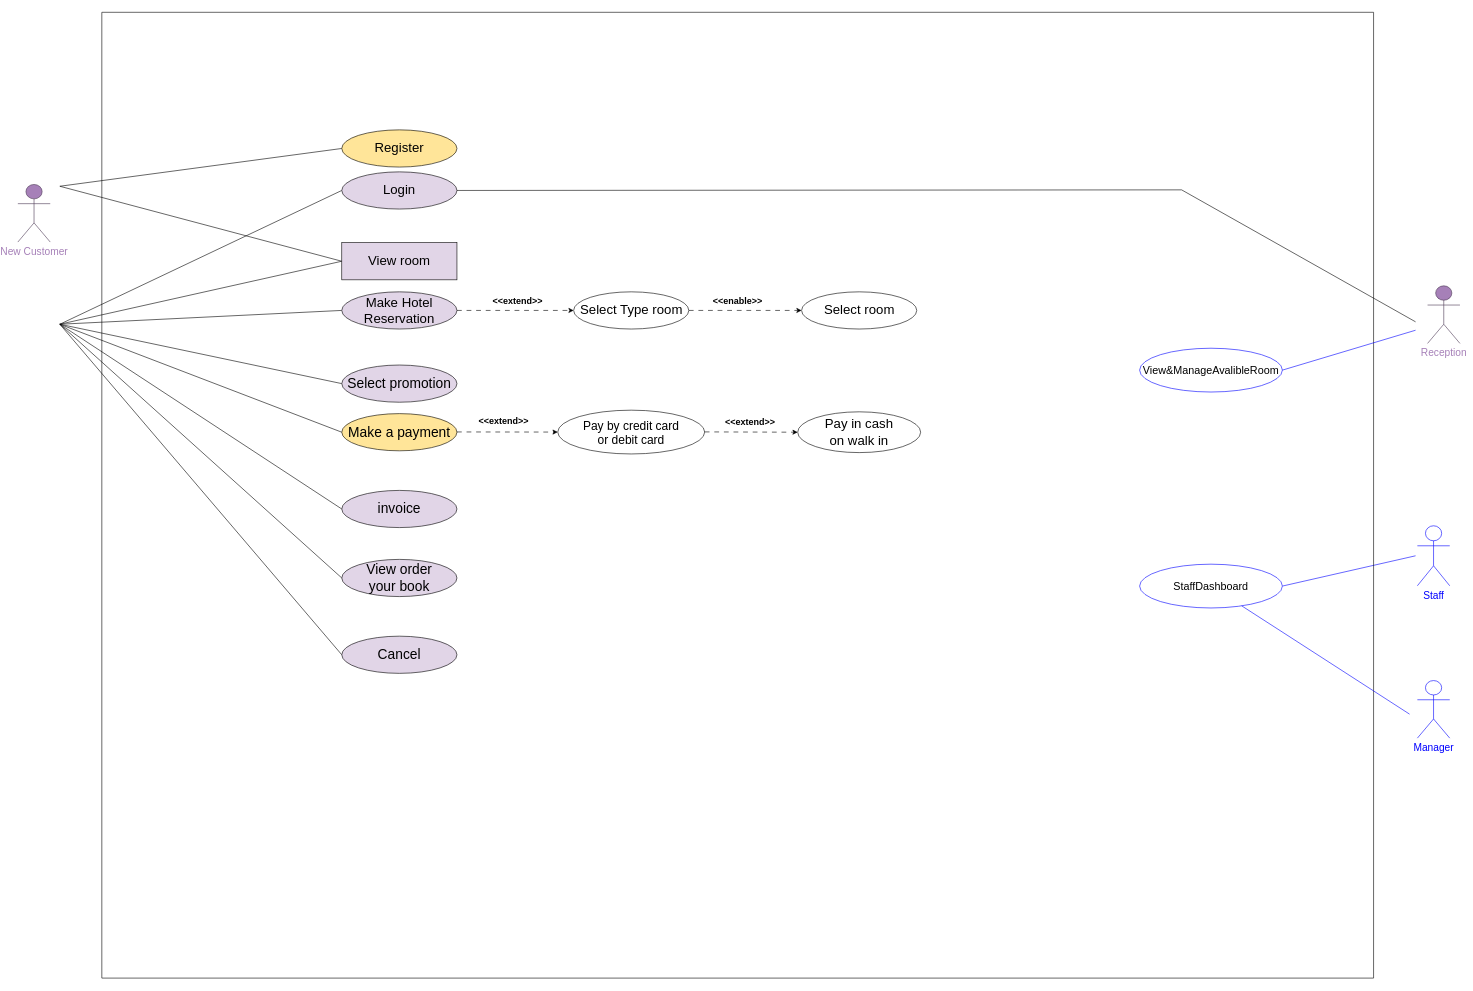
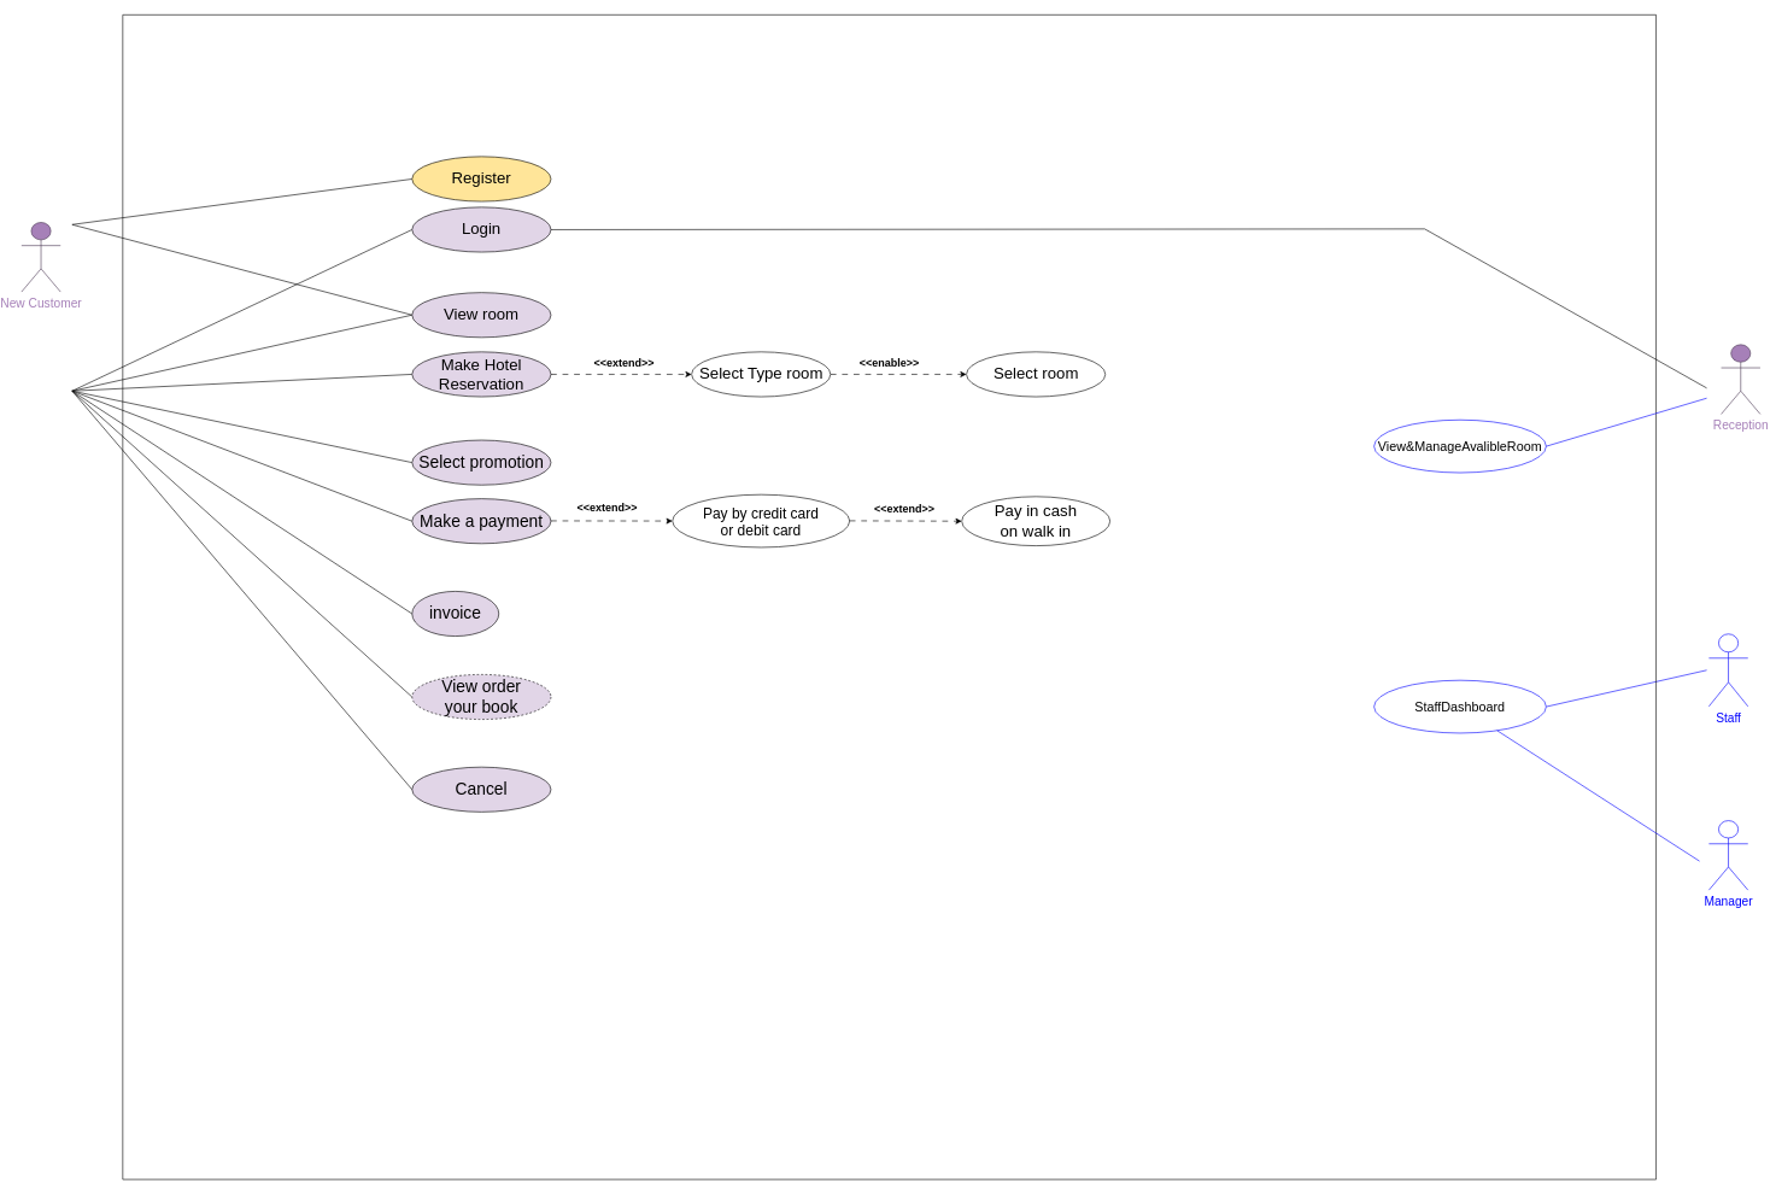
- <mxCell id="14" value="&lt;font style=&quot;font-size: 22px;&quot;&gt;View room&lt;/font&gt;" style="whiteSpace=wrap;html=1;fillColor=#E1D5E7;rounded=0;" parent="1" vertex="1"><mxGeometry x="560" y="404" width="192" height="62" as="geometry" /></mxCell>
+ <mxCell id="14" value="&lt;font style=&quot;font-size: 22px;&quot;&gt;View room&lt;/font&gt;" style="ellipse;whiteSpace=wrap;html=1;fillColor=#E1D5E7;" parent="1" vertex="1"><mxGeometry x="560" y="404" width="192" height="62" as="geometry" /></mxCell>
- <mxCell id="16" value="&lt;font style=&quot;font-size: 23px;&quot;&gt;Make a payment&lt;/font&gt;" style="ellipse;whiteSpace=wrap;html=1;fillColor=#ffe599;" parent="1" vertex="1"><mxGeometry x="560" y="689" width="192" height="62" as="geometry" /></mxCell>
+ <mxCell id="16" value="&lt;font style=&quot;font-size: 23px;&quot;&gt;Make a payment&lt;/font&gt;" style="ellipse;whiteSpace=wrap;html=1;fillColor=#E1D5E7;" parent="1" vertex="1"><mxGeometry x="560" y="689" width="192" height="62" as="geometry" /></mxCell>
- <mxCell id="20" value="&lt;font style=&quot;font-size: 23px;&quot;&gt;invoice&lt;/font&gt;" style="ellipse;whiteSpace=wrap;html=1;fillColor=#E1D5E7;" parent="1" vertex="1"><mxGeometry x="560" y="817" width="192" height="62" as="geometry" /></mxCell>
+ <mxCell id="20" value="&lt;font style=&quot;font-size: 23px;&quot;&gt;invoice&lt;/font&gt;" style="ellipse;whiteSpace=wrap;html=1;fillColor=#E1D5E7;" parent="1" vertex="1"><mxGeometry x="560" y="817" width="120" height="62" as="geometry" /></mxCell>
- <mxCell id="18" value="&lt;font style=&quot;font-size: 23px;&quot;&gt;View order&lt;br&gt;your book&lt;/font&gt;" style="ellipse;whiteSpace=wrap;html=1;fillColor=#E1D5E7;" parent="1" vertex="1"><mxGeometry x="560" y="932" width="192" height="62" as="geometry" /></mxCell>
+ <mxCell id="18" value="&lt;font style=&quot;font-size: 23px;&quot;&gt;View order&lt;br&gt;your book&lt;/font&gt;" style="ellipse;whiteSpace=wrap;html=1;fillColor=#E1D5E7;dashed=1;" parent="1" vertex="1"><mxGeometry x="560" y="932" width="192" height="62" as="geometry" /></mxCell>
